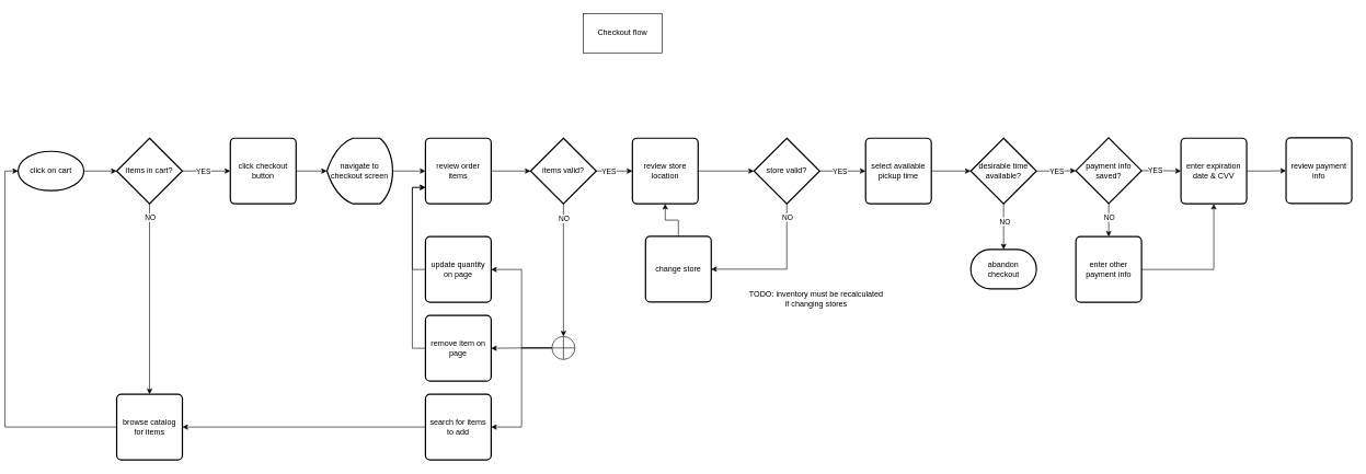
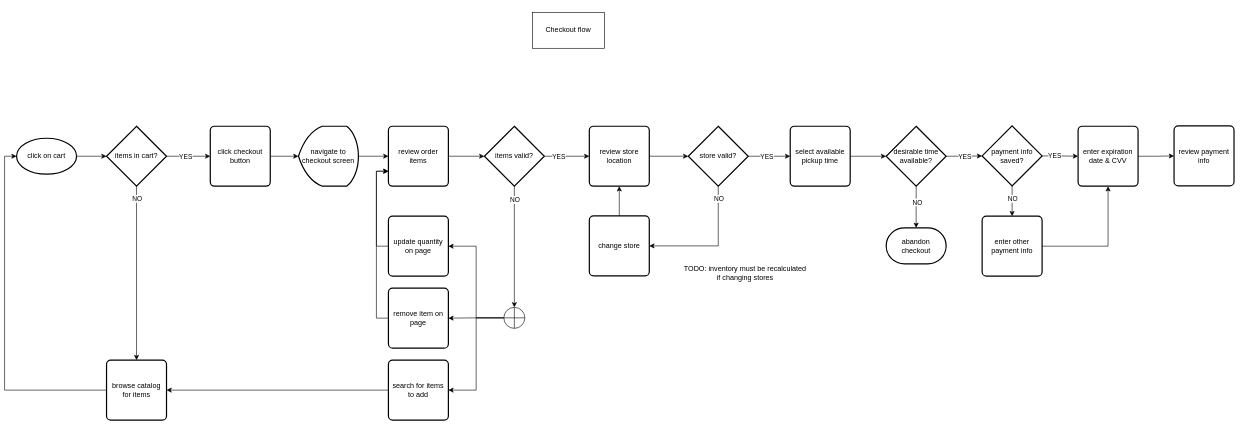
- <mxCell id="13" value="review store location" style="rounded=1;whiteSpace=wrap;html=1;absoluteArcSize=1;arcSize=14;strokeWidth=2;" parent="1" vertex="1"><mxGeometry x="955" y="210" width="100" height="100" as="geometry" /></mxCell>
+ <mxCell id="13" value="review store location" style="rounded=1;whiteSpace=wrap;html=1;absoluteArcSize=1;arcSize=14;strokeWidth=2;" parent="1" vertex="1"><mxGeometry x="975" y="210" width="100" height="100" as="geometry" /></mxCell>
